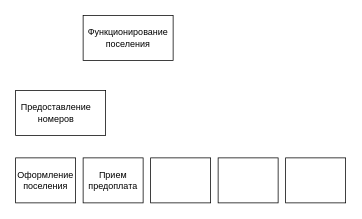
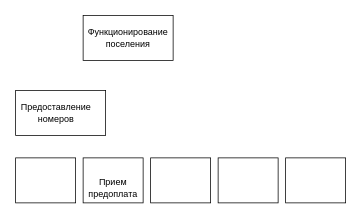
- <mxCell id="7" value="Оформление поселения" style="text;strokeColor=none;align=center;fillColor=none;html=1;verticalAlign=middle;whiteSpace=wrap;rounded=0;" vertex="1" parent="1"><mxGeometry x="30" y="225" width="60" height="30" as="geometry" /></mxCell>
- <mxCell id="12" value="Прием предоплата" style="text;strokeColor=none;align=center;fillColor=none;html=1;verticalAlign=middle;whiteSpace=wrap;rounded=0;" vertex="1" parent="1"><mxGeometry x="120" y="225" width="60" height="30" as="geometry" /></mxCell>
+ <mxCell id="12" value="Прием предоплата" style="text;strokeColor=none;align=center;fillColor=none;html=1;verticalAlign=middle;whiteSpace=wrap;rounded=0;" vertex="1" parent="1"><mxGeometry x="120" y="235" width="60" height="30" as="geometry" /></mxCell>
